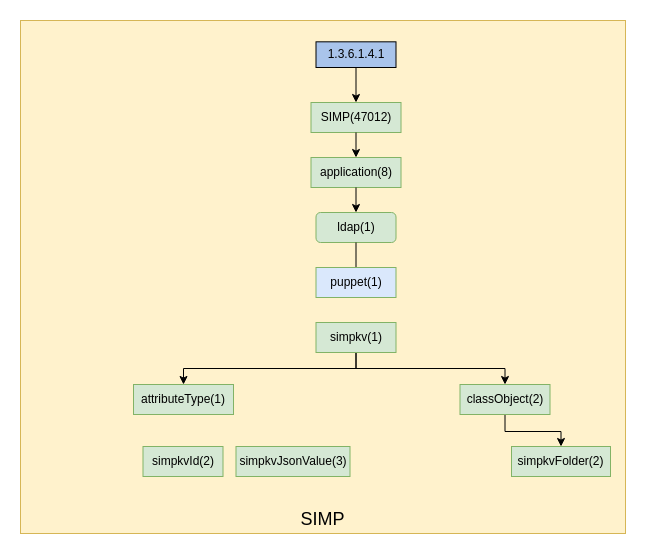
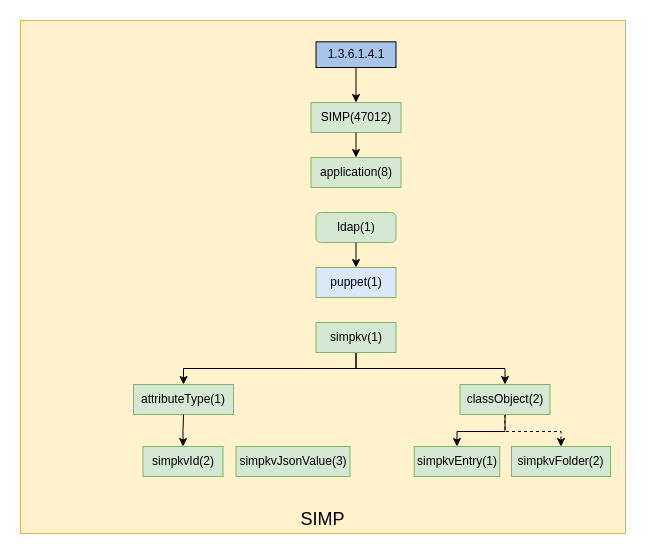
- <mxCell id="19" value="" style="orthogonal=1;exitX=0.5;exitY=1;exitDx=0;exitDy=0;entryX=0.5;entryY=0;entryDx=0;entryDy=0;rounded=0;" parent="11" source="13" target="15" edge="1"><mxGeometry x="-337.5" y="-458.323" as="geometry"><mxPoint x="45" y="154.677" as="sourcePoint" /></mxGeometry></mxCell>
- <mxCell id="16" value="" style="edgeStyle=orthogonalEdgeStyle;noEdgeStyle=1;orthogonal=1;endArrow=none;" parent="11" source="15" target="18" edge="1"><mxGeometry x="-358.5" y="-458.323" as="geometry" /></mxCell>
+ <mxCell id="16" value="" style="edgeStyle=orthogonalEdgeStyle;noEdgeStyle=1;orthogonal=1;" parent="11" source="15" target="18" edge="1"><mxGeometry x="-358.5" y="-458.323" as="geometry" /></mxCell>
+ <mxCell id="10" style="edgeStyle=elbowEdgeStyle;rounded=0;orthogonalLoop=1;jettySize=auto;html=1;exitX=0.5;exitY=0;exitDx=0;exitDy=0;entryX=0.5;entryY=1;entryDx=0;entryDy=0;startArrow=classic;startFill=1;endArrow=none;endFill=0;elbow=vertical;" parent="1" source="24" target="3" edge="1"><mxGeometry relative="1" as="geometry" /></mxCell>
+ <mxCell id="5" style="edgeStyle=orthogonalEdgeStyle;rounded=0;orthogonalLoop=1;jettySize=auto;html=1;exitX=0.5;exitY=1;exitDx=0;exitDy=0;entryX=0.5;entryY=0;entryDx=0;entryDy=0;" parent="1" source="7" target="27" edge="1"><mxGeometry relative="1" as="geometry"><Array as="points"><mxPoint x="505" y="431" /><mxPoint x="457" y="431" /></Array></mxGeometry></mxCell>
- <mxCell id="6" style="edgeStyle=elbowEdgeStyle;rounded=0;orthogonalLoop=1;jettySize=auto;html=1;exitX=0.5;exitY=1;exitDx=0;exitDy=0;elbow=vertical;entryX=0.5;entryY=0;entryDx=0;entryDy=0;" edge="1" parent="1" source="7" target="28"><mxGeometry relative="1" as="geometry"><Array as="points"><mxPoint x="534" y="431" /></Array></mxGeometry></mxCell>
+ <mxCell id="6" style="edgeStyle=elbowEdgeStyle;rounded=0;orthogonalLoop=1;jettySize=auto;html=1;exitX=0.5;exitY=1;exitDx=0;exitDy=0;elbow=vertical;entryX=0.5;entryY=0;entryDx=0;entryDy=0;dashed=1;" edge="1" parent="1" source="7" target="28"><mxGeometry relative="1" as="geometry"><Array as="points"><mxPoint x="534" y="431" /></Array></mxGeometry></mxCell>
+ <mxCell id="27" value="simpkvEntry(1)" style="whiteSpace=wrap;html=1;fillColor=#d5e8d4;strokeColor=#82b366;" parent="26" vertex="1"><mxGeometry width="85.5" height="30" as="geometry" /></mxCell>
